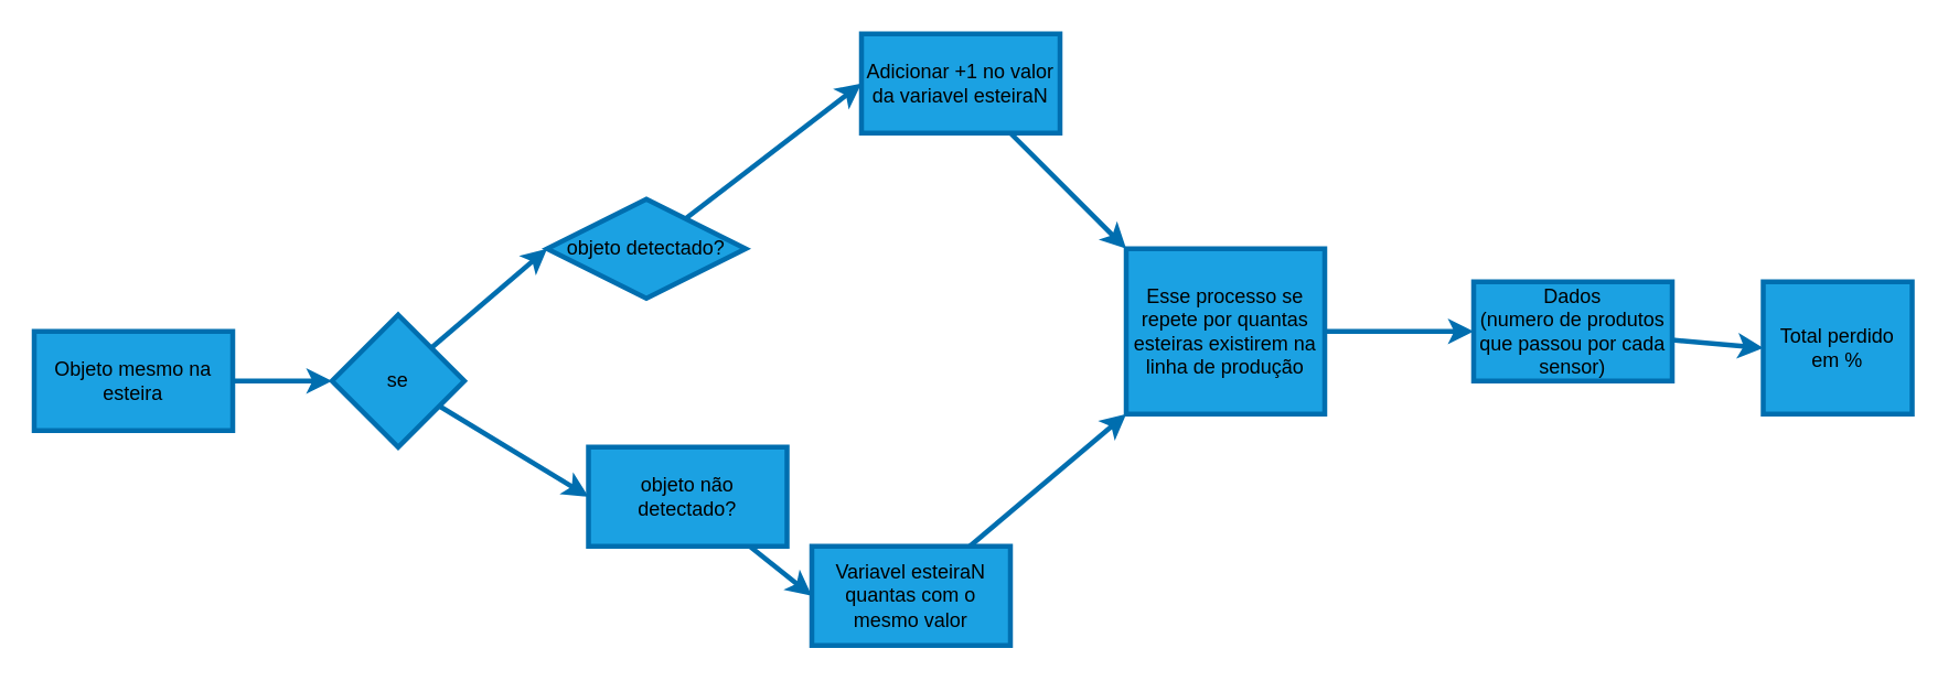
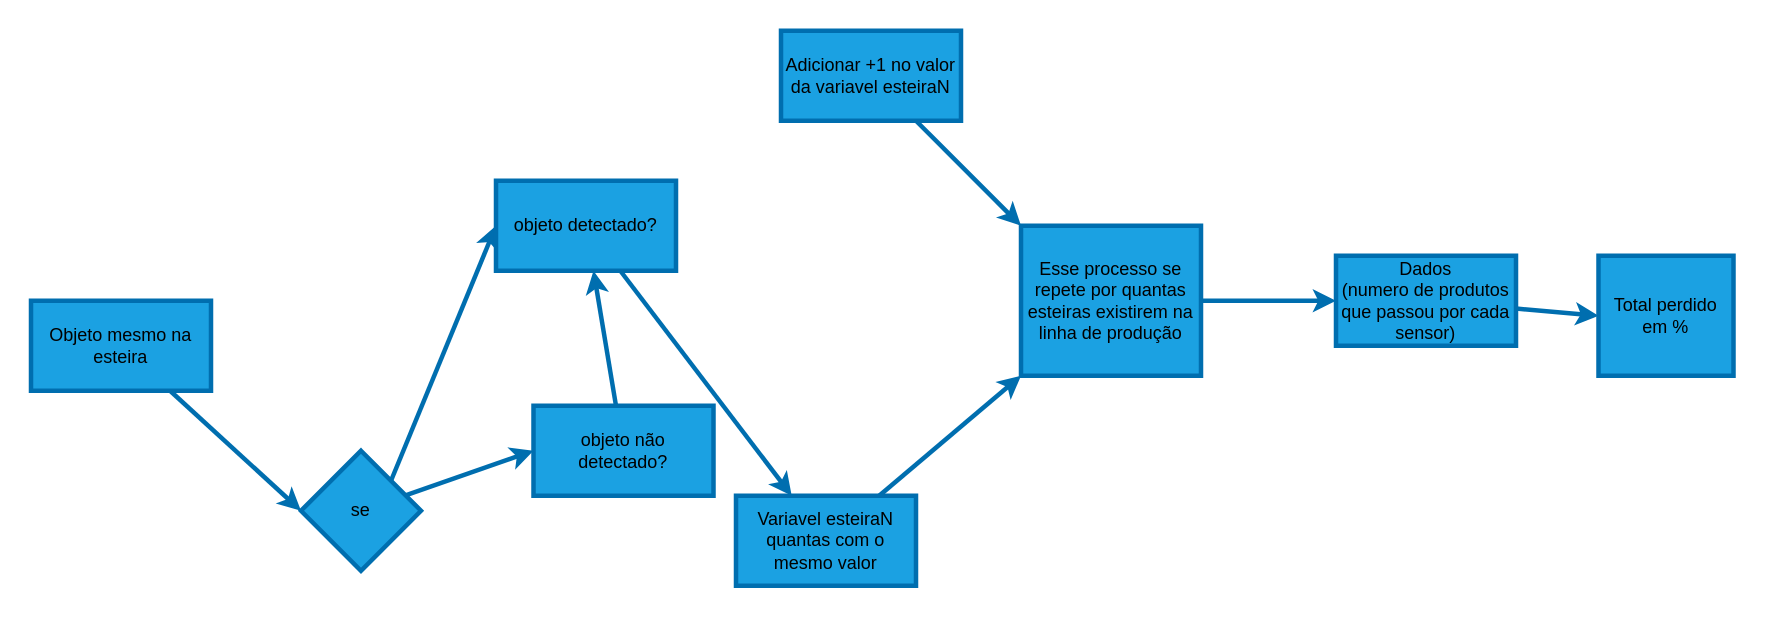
- <mxCell id="7" value="" style="edgeStyle=none;entryX=0;entryY=0.5;entryDx=0;entryDy=0;rounded=0;strokeWidth=3;fillColor=#1ba1e2;strokeColor=#006EAF;textShadow=0;labelBorderColor=none;labelBackgroundColor=none;fontColor=default;html=1;" parent="1" source="8" target="12" edge="1"><mxGeometry relative="1" as="geometry" /></mxCell>
+ <mxCell id="7" value="" style="edgeStyle=none;rounded=0;strokeWidth=3;fillColor=#1ba1e2;strokeColor=#006EAF;textShadow=0;labelBorderColor=none;labelBackgroundColor=none;fontColor=default;html=1;" parent="1" source="8" target="14" edge="1"><mxGeometry relative="1" as="geometry" /></mxCell>
- <mxCell id="8" value="objeto detectado?" style="rhombus;strokeWidth=3;fillColor=#1ba1e2;strokeColor=#006EAF;fontColor=default;textShadow=0;labelBorderColor=none;labelBackgroundColor=none;whiteSpace=wrap;html=1;" parent="1" vertex="1"><mxGeometry x="330" y="120" width="120" height="60" as="geometry" /></mxCell>
+ <mxCell id="8" value="objeto detectado?" style="rounded=0;strokeWidth=3;fillColor=#1ba1e2;strokeColor=#006EAF;fontColor=default;textShadow=0;labelBorderColor=none;labelBackgroundColor=none;whiteSpace=wrap;html=1;" parent="1" vertex="1"><mxGeometry x="330" y="120" width="120" height="60" as="geometry" /></mxCell>
- <mxCell id="6" value="se" style="rhombus;rounded=0;strokeWidth=3;fillColor=#1ba1e2;strokeColor=#006EAF;fontColor=default;textShadow=0;labelBorderColor=none;labelBackgroundColor=none;whiteSpace=wrap;html=1;" parent="1" vertex="1"><mxGeometry x="200" y="190" width="80" height="80" as="geometry" /></mxCell>
+ <mxCell id="6" value="se" style="rhombus;rounded=0;strokeWidth=3;fillColor=#1ba1e2;strokeColor=#006EAF;fontColor=default;textShadow=0;labelBorderColor=none;labelBackgroundColor=none;whiteSpace=wrap;html=1;" parent="1" vertex="1"><mxGeometry x="200" y="300" width="80" height="80" as="geometry" /></mxCell>
- <mxCell id="9" value="" style="edgeStyle=none;entryX=0;entryY=0.5;entryDx=0;entryDy=0;rounded=0;strokeWidth=3;fillColor=#1ba1e2;strokeColor=#006EAF;textShadow=0;labelBorderColor=none;labelBackgroundColor=none;fontColor=default;html=1;" parent="1" source="10" target="14" edge="1"><mxGeometry relative="1" as="geometry" /></mxCell>
+ <mxCell id="9" value="" style="edgeStyle=none;rounded=0;strokeWidth=3;fillColor=#1ba1e2;strokeColor=#006EAF;textShadow=0;labelBorderColor=none;labelBackgroundColor=none;fontColor=default;html=1;" parent="1" source="10" target="8" edge="1"><mxGeometry relative="1" as="geometry" /></mxCell>
